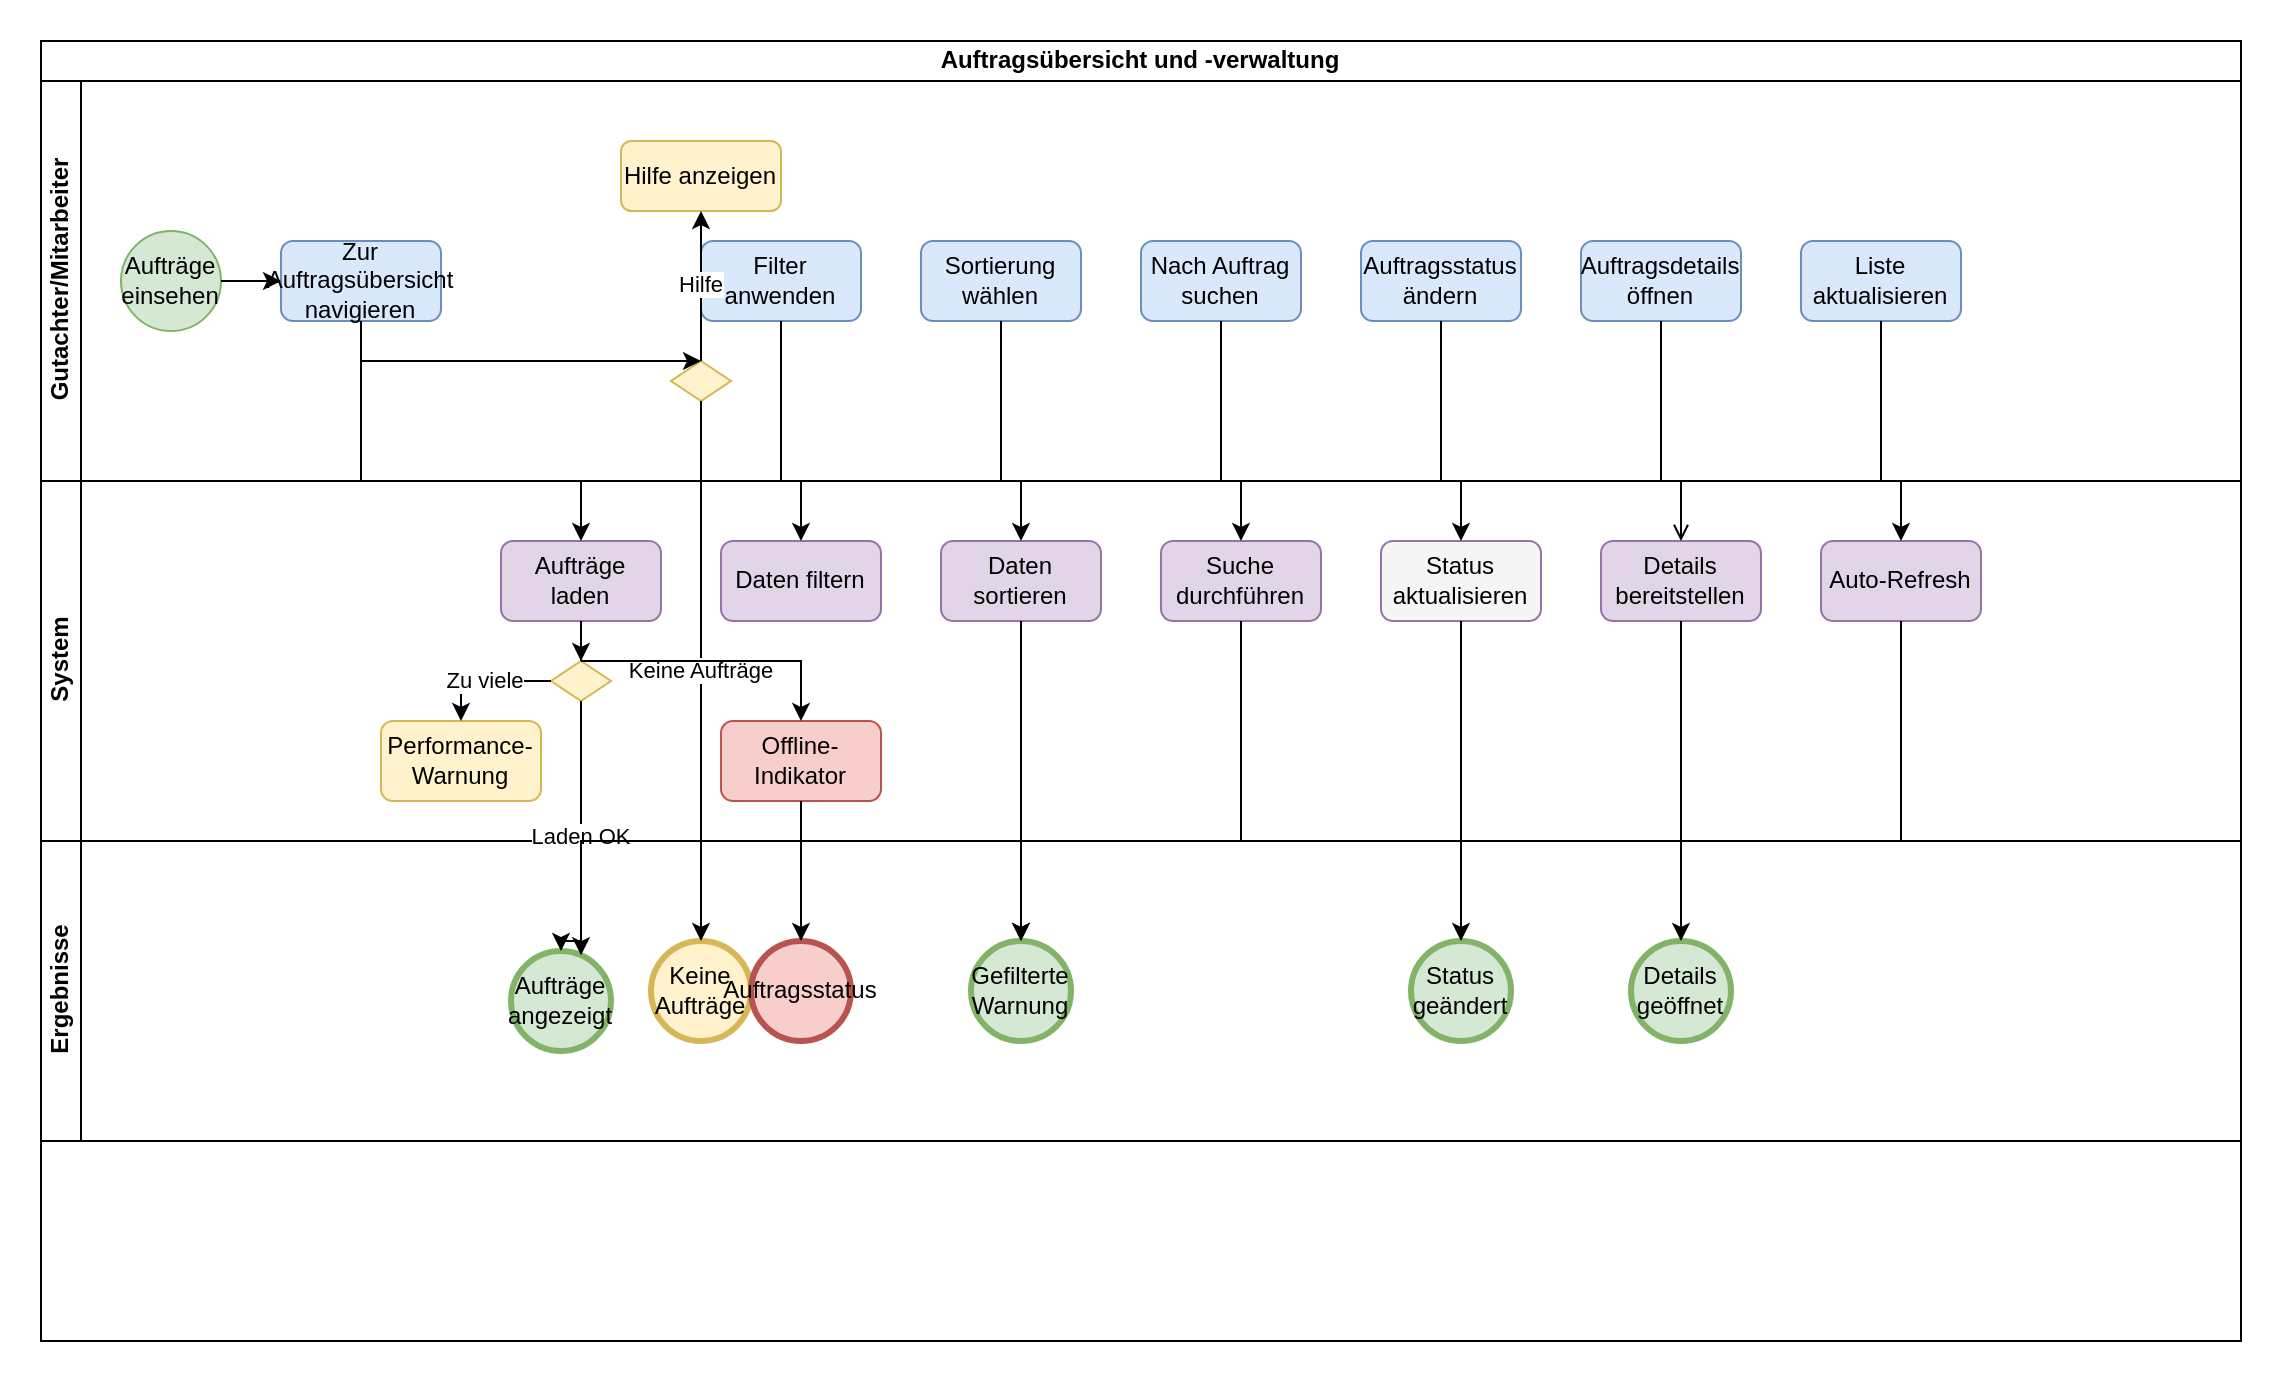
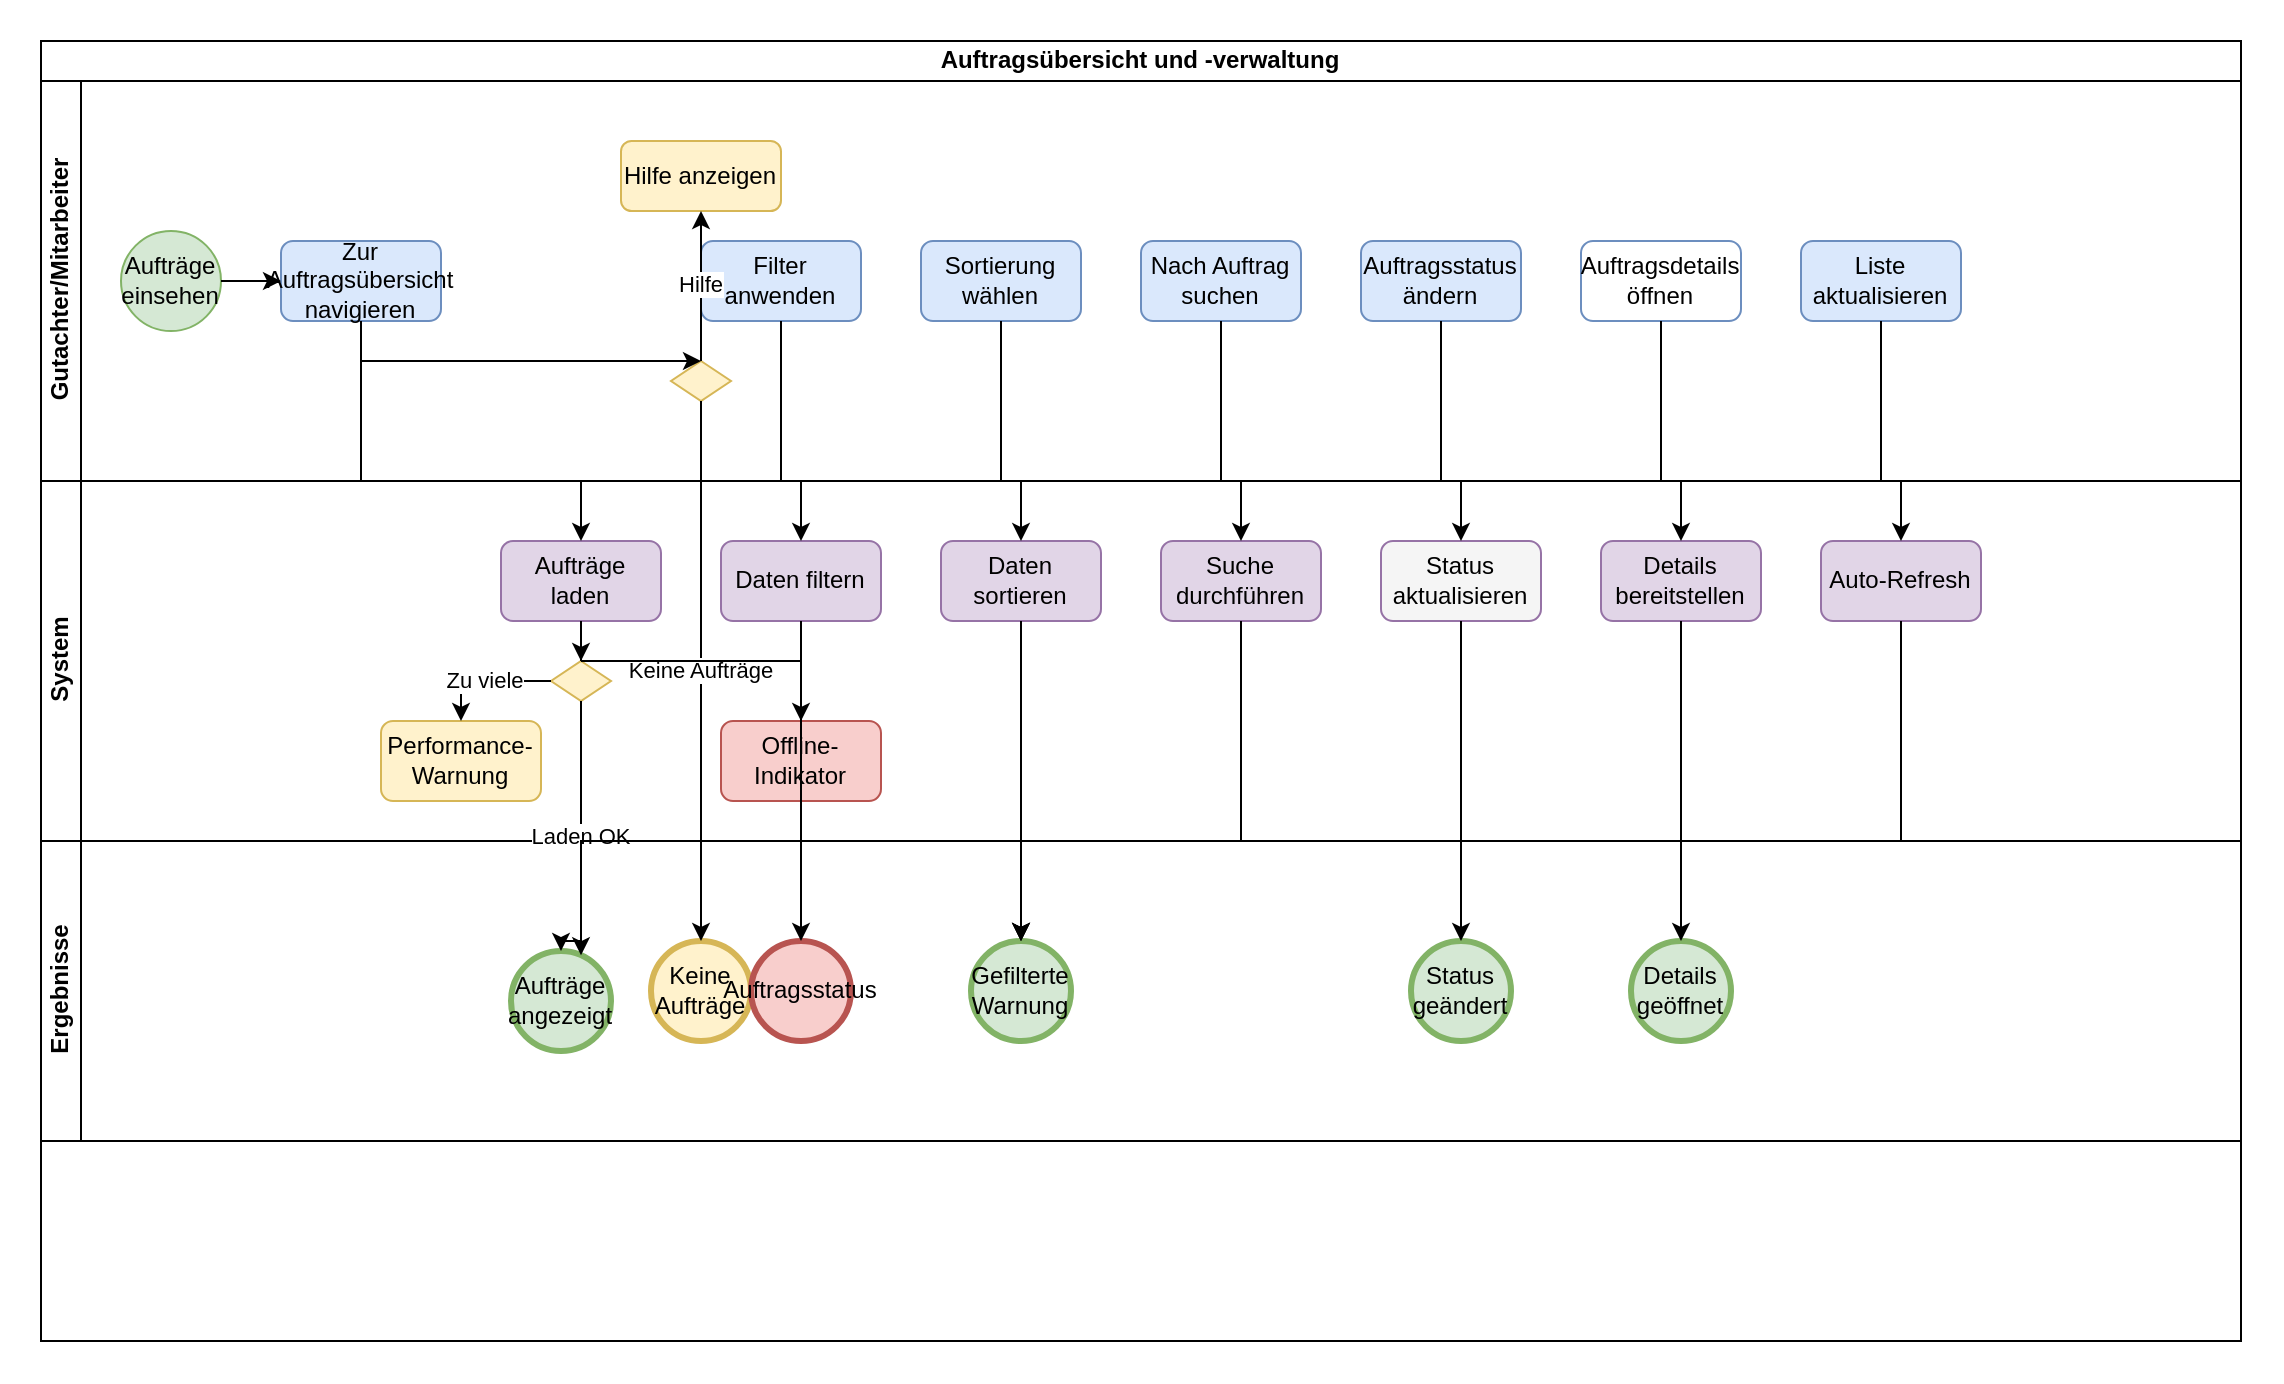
- <mxCell id="10" value="Auftragsdetails öffnen" style="rounded=1;whiteSpace=wrap;html=1;fillColor=#dae8fc;strokeColor=#6c8ebf;" vertex="1" parent="3"><mxGeometry x="770" y="80" width="80" height="40" as="geometry" /></mxCell>
+ <mxCell id="10" value="Auftragsdetails öffnen" style="rounded=1;whiteSpace=wrap;html=1;fillColor=#ffffff;strokeColor=#6c8ebf;" vertex="1" parent="3"><mxGeometry x="770" y="80" width="80" height="40" as="geometry" /></mxCell>
- <mxCell id="45" value="" style="edgeStyle=orthogonalEdgeStyle;rounded=0;orthogonalLoop=1;jettySize=auto;html=1;endArrow=open;" edge="1" parent="2" source="10" target="20"><mxGeometry relative="1" as="geometry"><Array as="points"><mxPoint x="810" y="220" /><mxPoint x="820" y="220" /><mxPoint x="820" y="250" /></Array></mxGeometry></mxCell>
+ <mxCell id="45" value="" style="edgeStyle=orthogonalEdgeStyle;rounded=0;orthogonalLoop=1;jettySize=auto;html=1;" edge="1" parent="2" source="10" target="20"><mxGeometry relative="1" as="geometry"><Array as="points"><mxPoint x="810" y="220" /><mxPoint x="820" y="220" /><mxPoint x="820" y="250" /></Array></mxGeometry></mxCell>
+ <mxCell id="38" value="" style="edgeStyle=orthogonalEdgeStyle;rounded=0;orthogonalLoop=1;jettySize=auto;html=1;" edge="1" parent="2" source="16" target="27"><mxGeometry relative="1" as="geometry"><Array as="points"><mxPoint x="380" y="400" /><mxPoint x="490" y="400" /><mxPoint x="490" y="475" /></Array></mxGeometry></mxCell>
